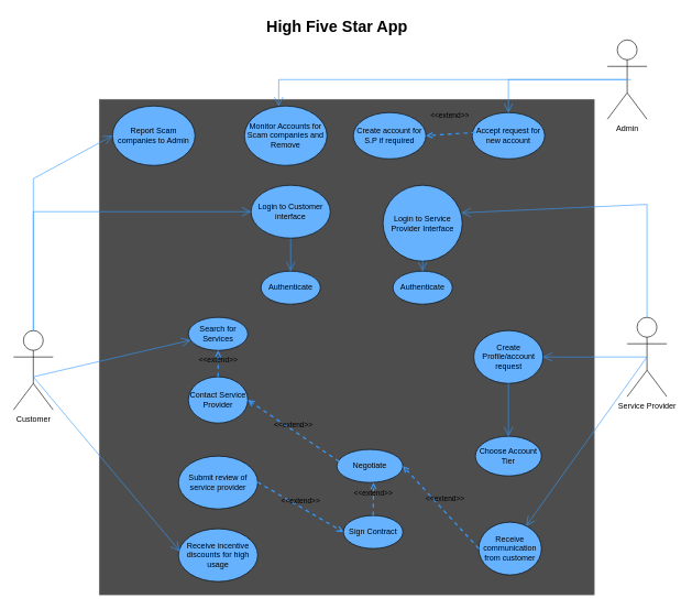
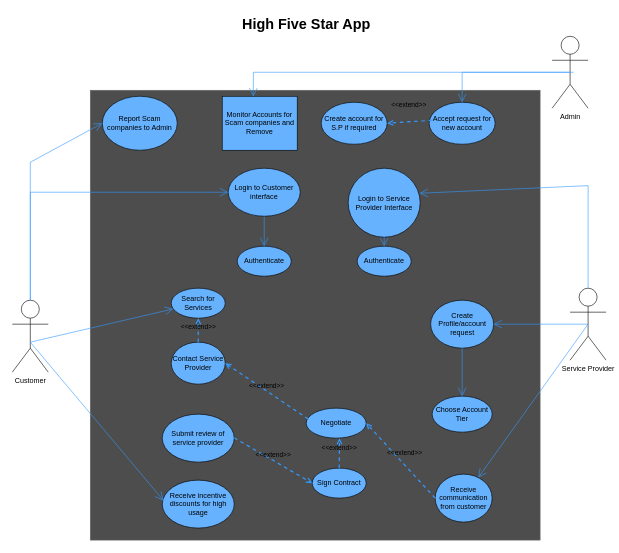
- <mxCell id="37" value="Monitor Accounts for Scam companies and Remove" style="ellipse;whiteSpace=wrap;html=1;fillColor=#66B2FF;" parent="1" vertex="1"><mxGeometry x="370" y="160" width="125" height="90" as="geometry" /></mxCell>
+ <mxCell id="37" value="Monitor Accounts for Scam companies and Remove" style="whiteSpace=wrap;html=1;fillColor=#66B2FF;rounded=0;" parent="1" vertex="1"><mxGeometry x="370" y="160" width="125" height="90" as="geometry" /></mxCell>
